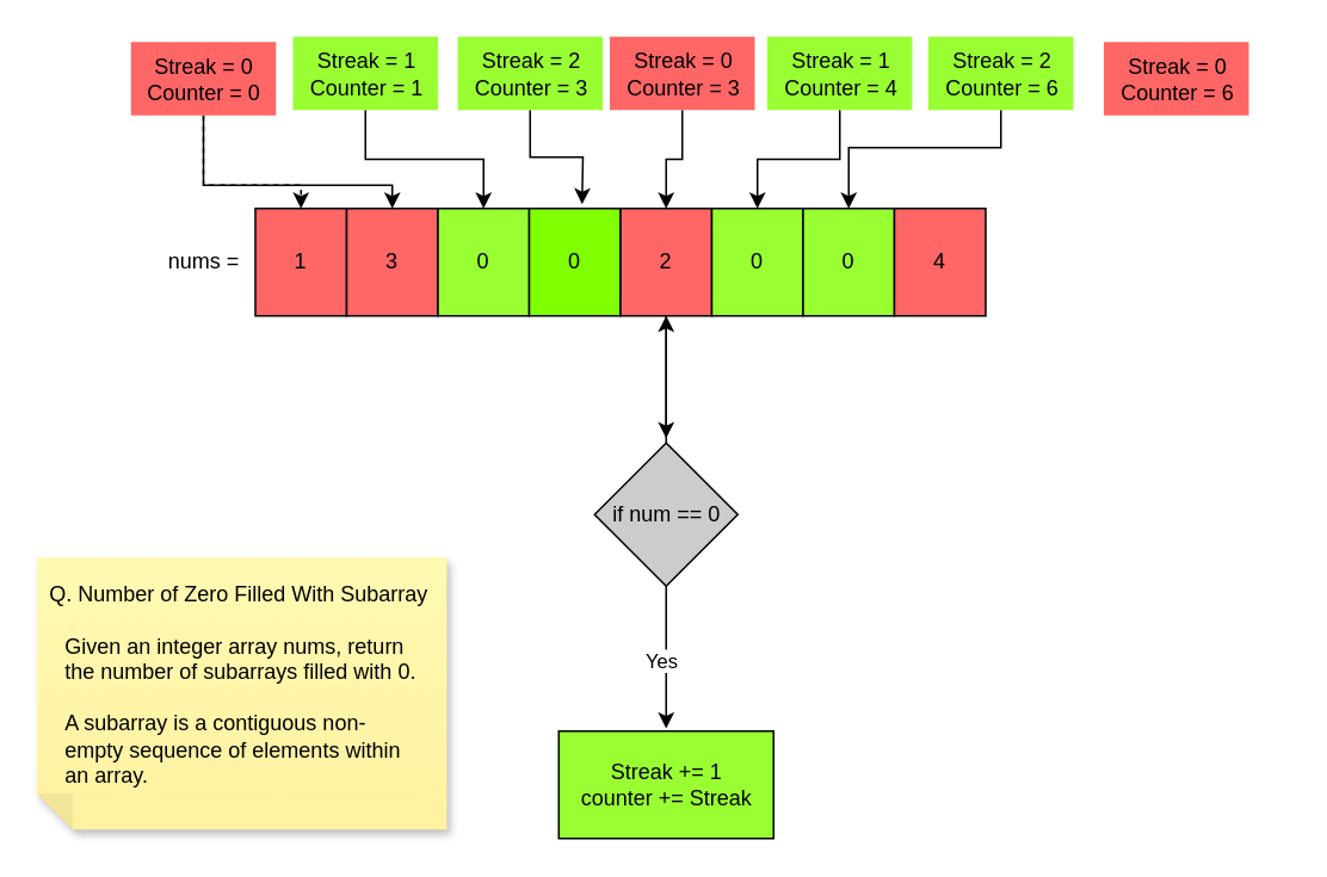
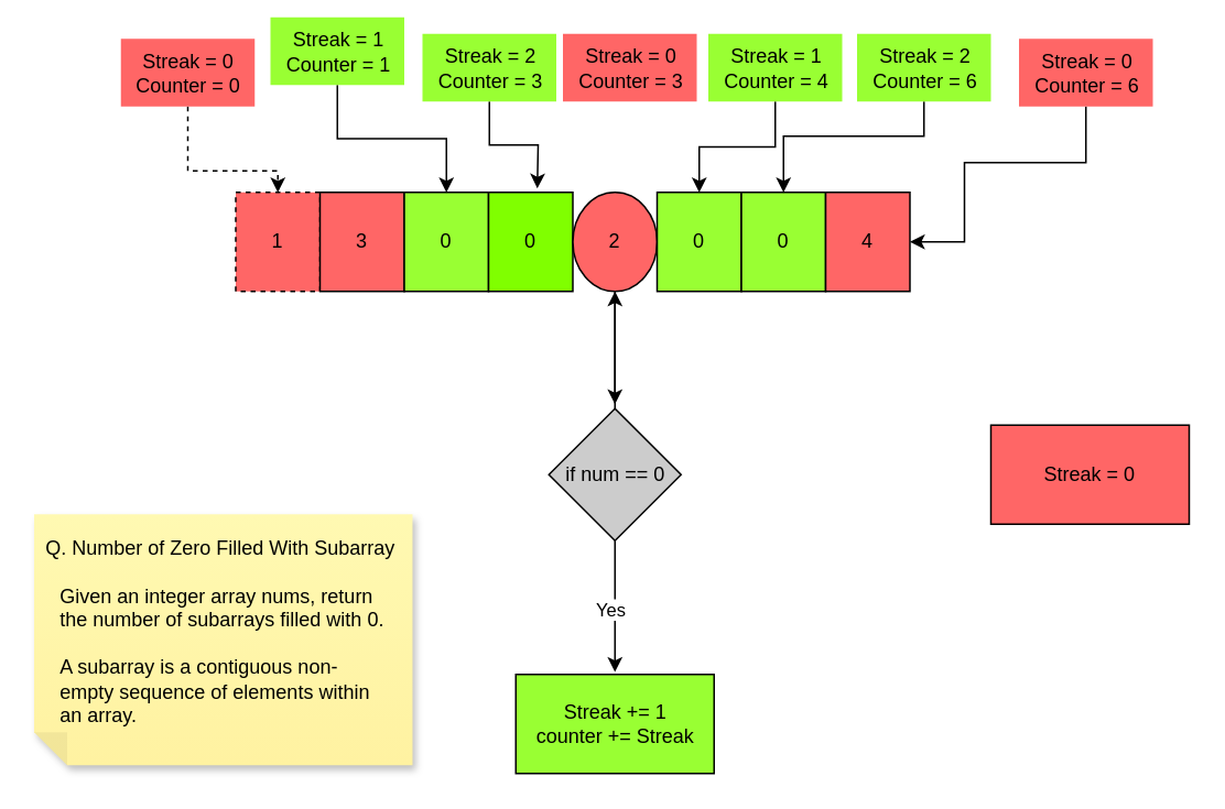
- <mxCell id="22" value="Streak = 1&lt;div&gt;Counter = 1&lt;/div&gt;" style="text;html=1;align=center;verticalAlign=middle;resizable=0;points=[];autosize=1;strokeColor=none;fillColor=#99FF33;" vertex="1" parent="1"><mxGeometry x="163" y="20" width="81" height="41" as="geometry" /></mxCell>
+ <mxCell id="22" value="Streak = 1&lt;div&gt;Counter = 1&lt;/div&gt;" style="text;html=1;align=center;verticalAlign=middle;resizable=0;points=[];autosize=1;strokeColor=none;fillColor=#99FF33;" vertex="1" parent="1"><mxGeometry x="163" y="10" width="81" height="41" as="geometry" /></mxCell>
- <mxCell id="25" style="edgeStyle=orthogonalEdgeStyle;rounded=0;orthogonalLoop=1;jettySize=auto;html=1;entryX=0.5;entryY=0;entryDx=0;entryDy=0;" edge="1" parent="1" source="26" target="7"><mxGeometry relative="1" as="geometry" /></mxCell>
+ <mxCell id="34" style="edgeStyle=orthogonalEdgeStyle;rounded=0;orthogonalLoop=1;jettySize=auto;html=1;entryX=1;entryY=0.5;entryDx=0;entryDy=0;" edge="1" parent="1" source="35" target="10"><mxGeometry relative="1" as="geometry"><Array as="points"><mxPoint x="657" y="98" /><mxPoint x="583" y="98" /><mxPoint x="583" y="146" /></Array></mxGeometry></mxCell>
- <mxCell id="27" style="edgeStyle=orthogonalEdgeStyle;rounded=0;orthogonalLoop=1;jettySize=auto;html=1;entryX=0.5;entryY=0;entryDx=0;entryDy=0;" edge="1" parent="1" source="29" target="3"><mxGeometry relative="1" as="geometry"><Array as="points"><mxPoint x="113" y="103" /><mxPoint x="219" y="103" /></Array></mxGeometry></mxCell>
- <mxCell id="15" value="nums =" style="text;html=1;align=center;verticalAlign=middle;resizable=0;points=[];autosize=1;strokeColor=none;fillColor=none;" vertex="1" parent="1"><mxGeometry x="84" y="133" width="58" height="26" as="geometry" /></mxCell>
- <mxCell id="2" value="1" style="rounded=0;whiteSpace=wrap;html=1;fillColor=#FF6666;" vertex="1" parent="1"><mxGeometry x="142" y="116" width="51" height="60" as="geometry" /></mxCell>
+ <mxCell id="2" value="1" style="rounded=0;whiteSpace=wrap;html=1;fillColor=#FF6666;dashed=1;" vertex="1" parent="1"><mxGeometry x="142" y="116" width="51" height="60" as="geometry" /></mxCell>
- <mxCell id="7" value="2" style="rounded=0;whiteSpace=wrap;html=1;fillColor=#FF6666;" vertex="1" parent="1"><mxGeometry x="346" y="116" width="51" height="60" as="geometry" /></mxCell>
+ <mxCell id="7" value="2" style="ellipse;whiteSpace=wrap;html=1;fillColor=#FF6666;" vertex="1" parent="1"><mxGeometry x="346" y="116" width="51" height="60" as="geometry" /></mxCell>
+ <mxCell id="17" value="Streak = 0" style="whiteSpace=wrap;html=1;fillColor=#FF6666;" vertex="1" parent="1"><mxGeometry x="599" y="257" width="120" height="60" as="geometry" /></mxCell>
